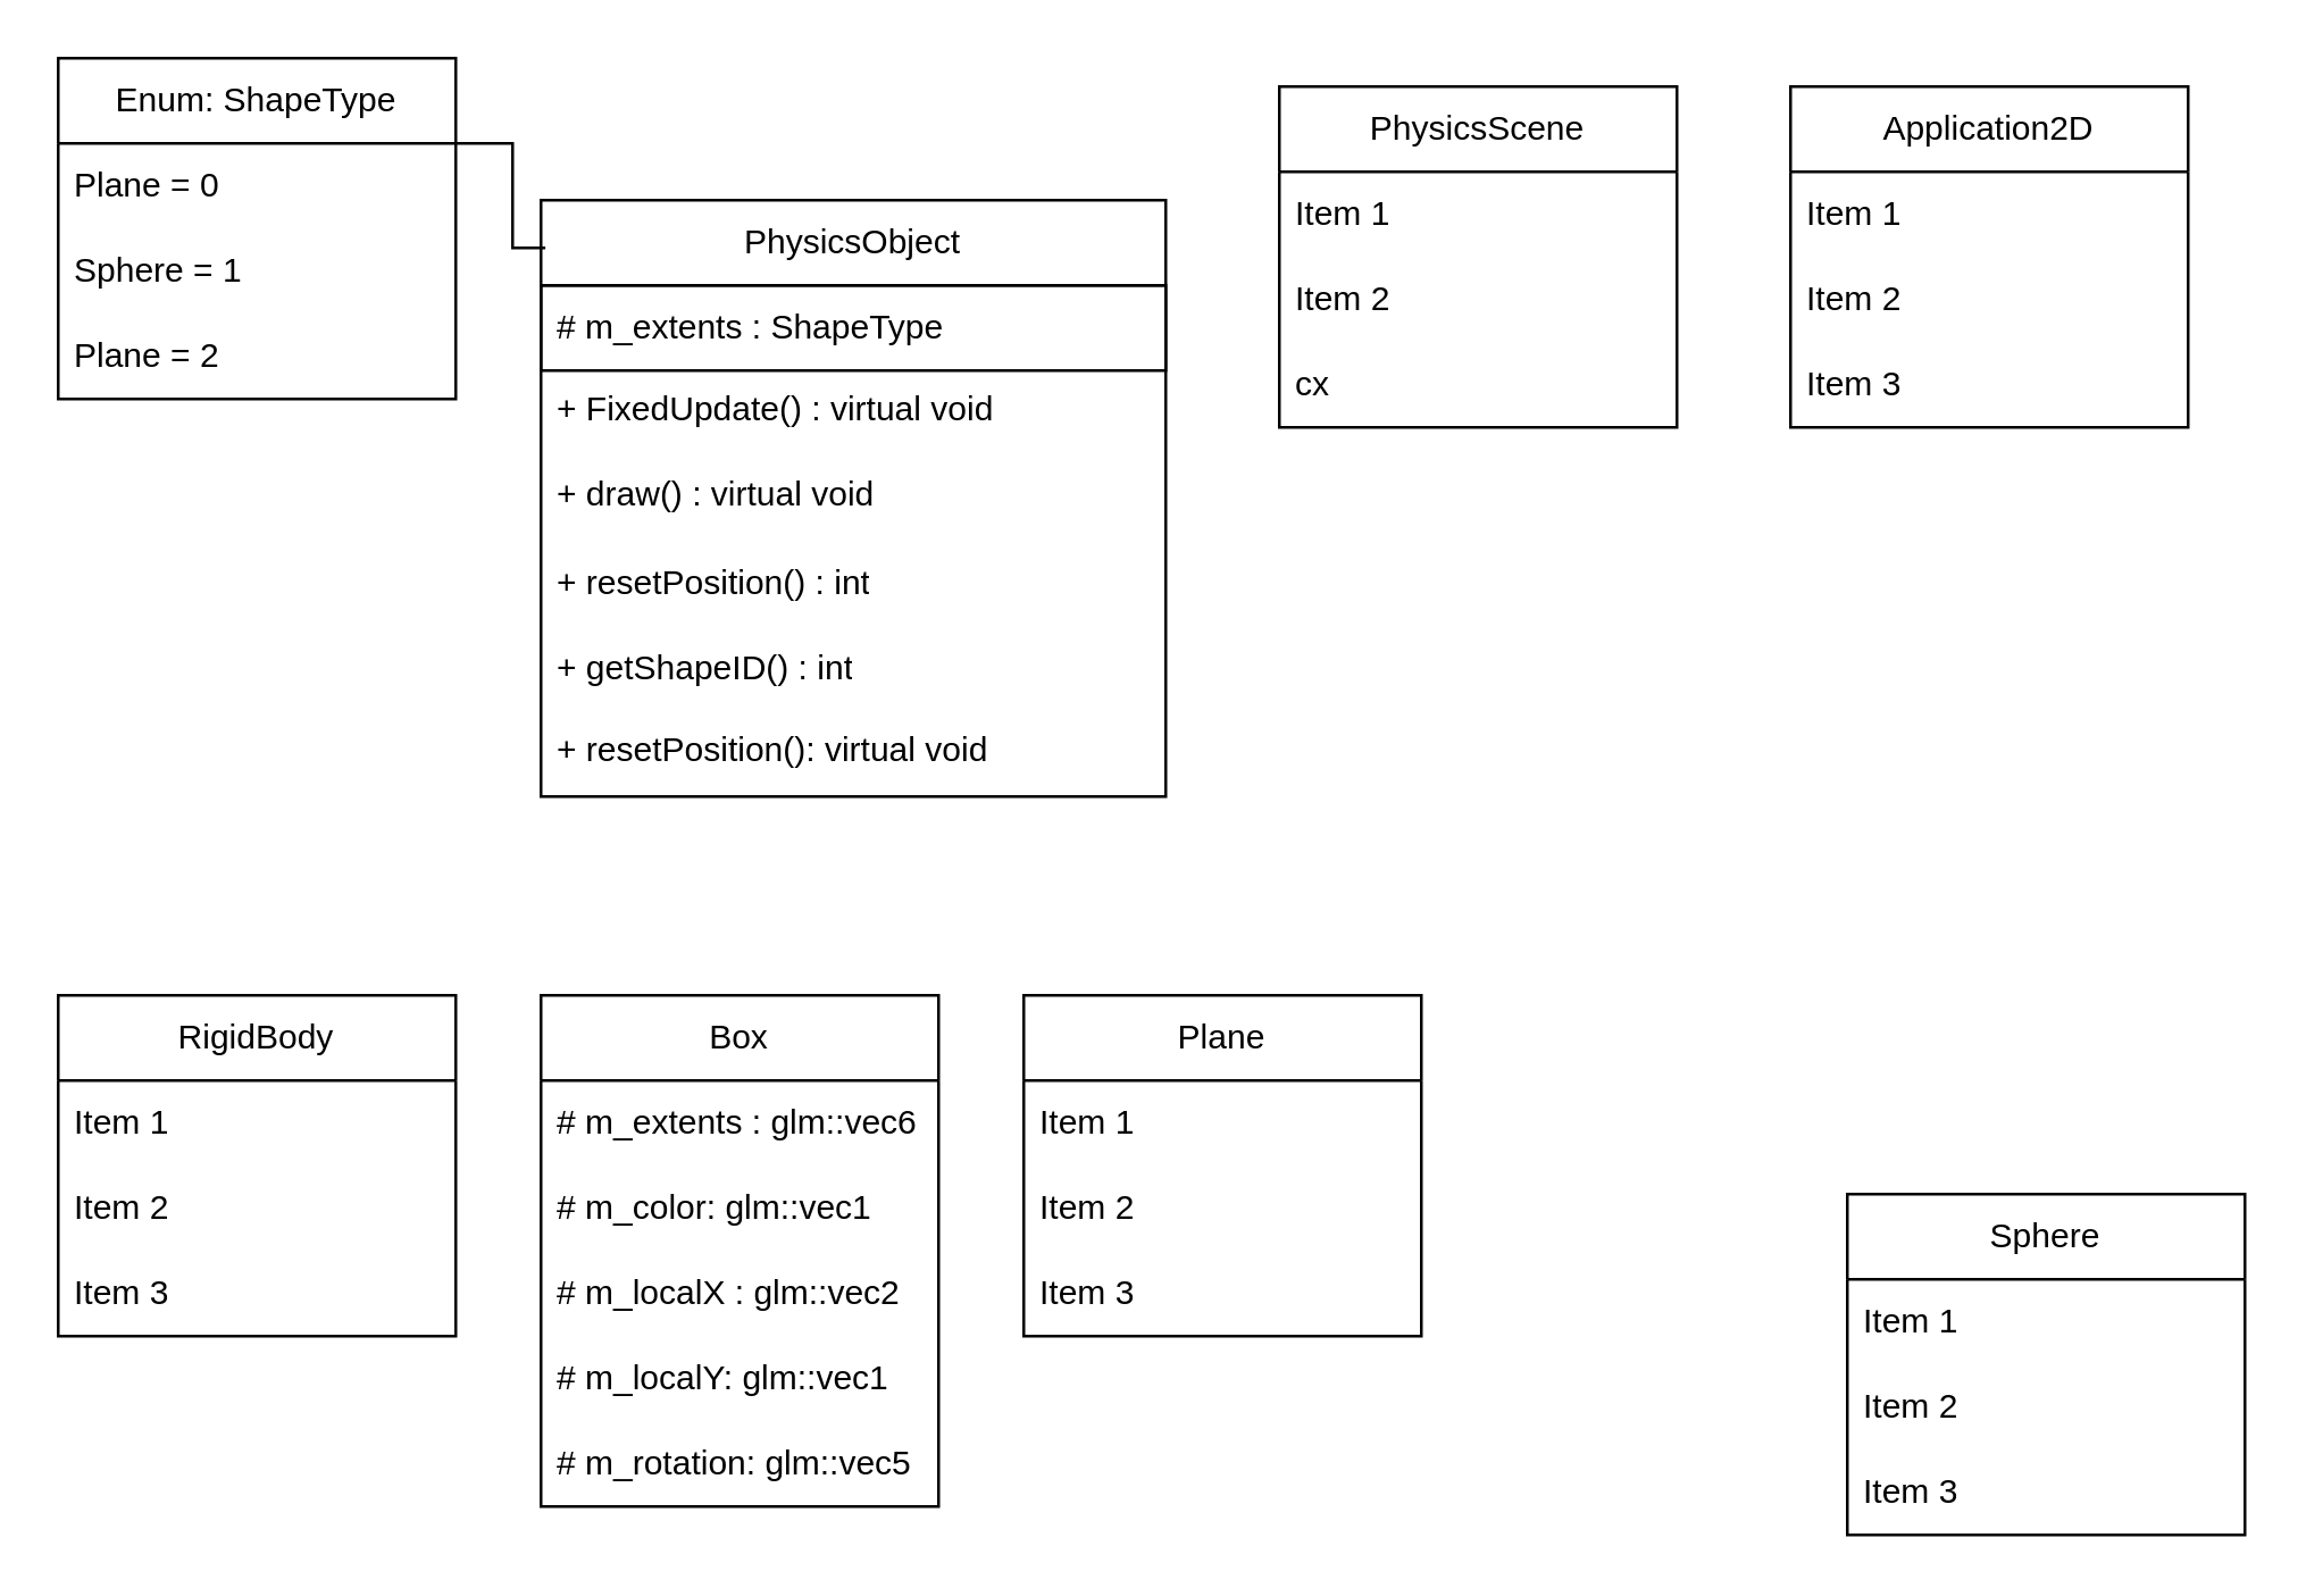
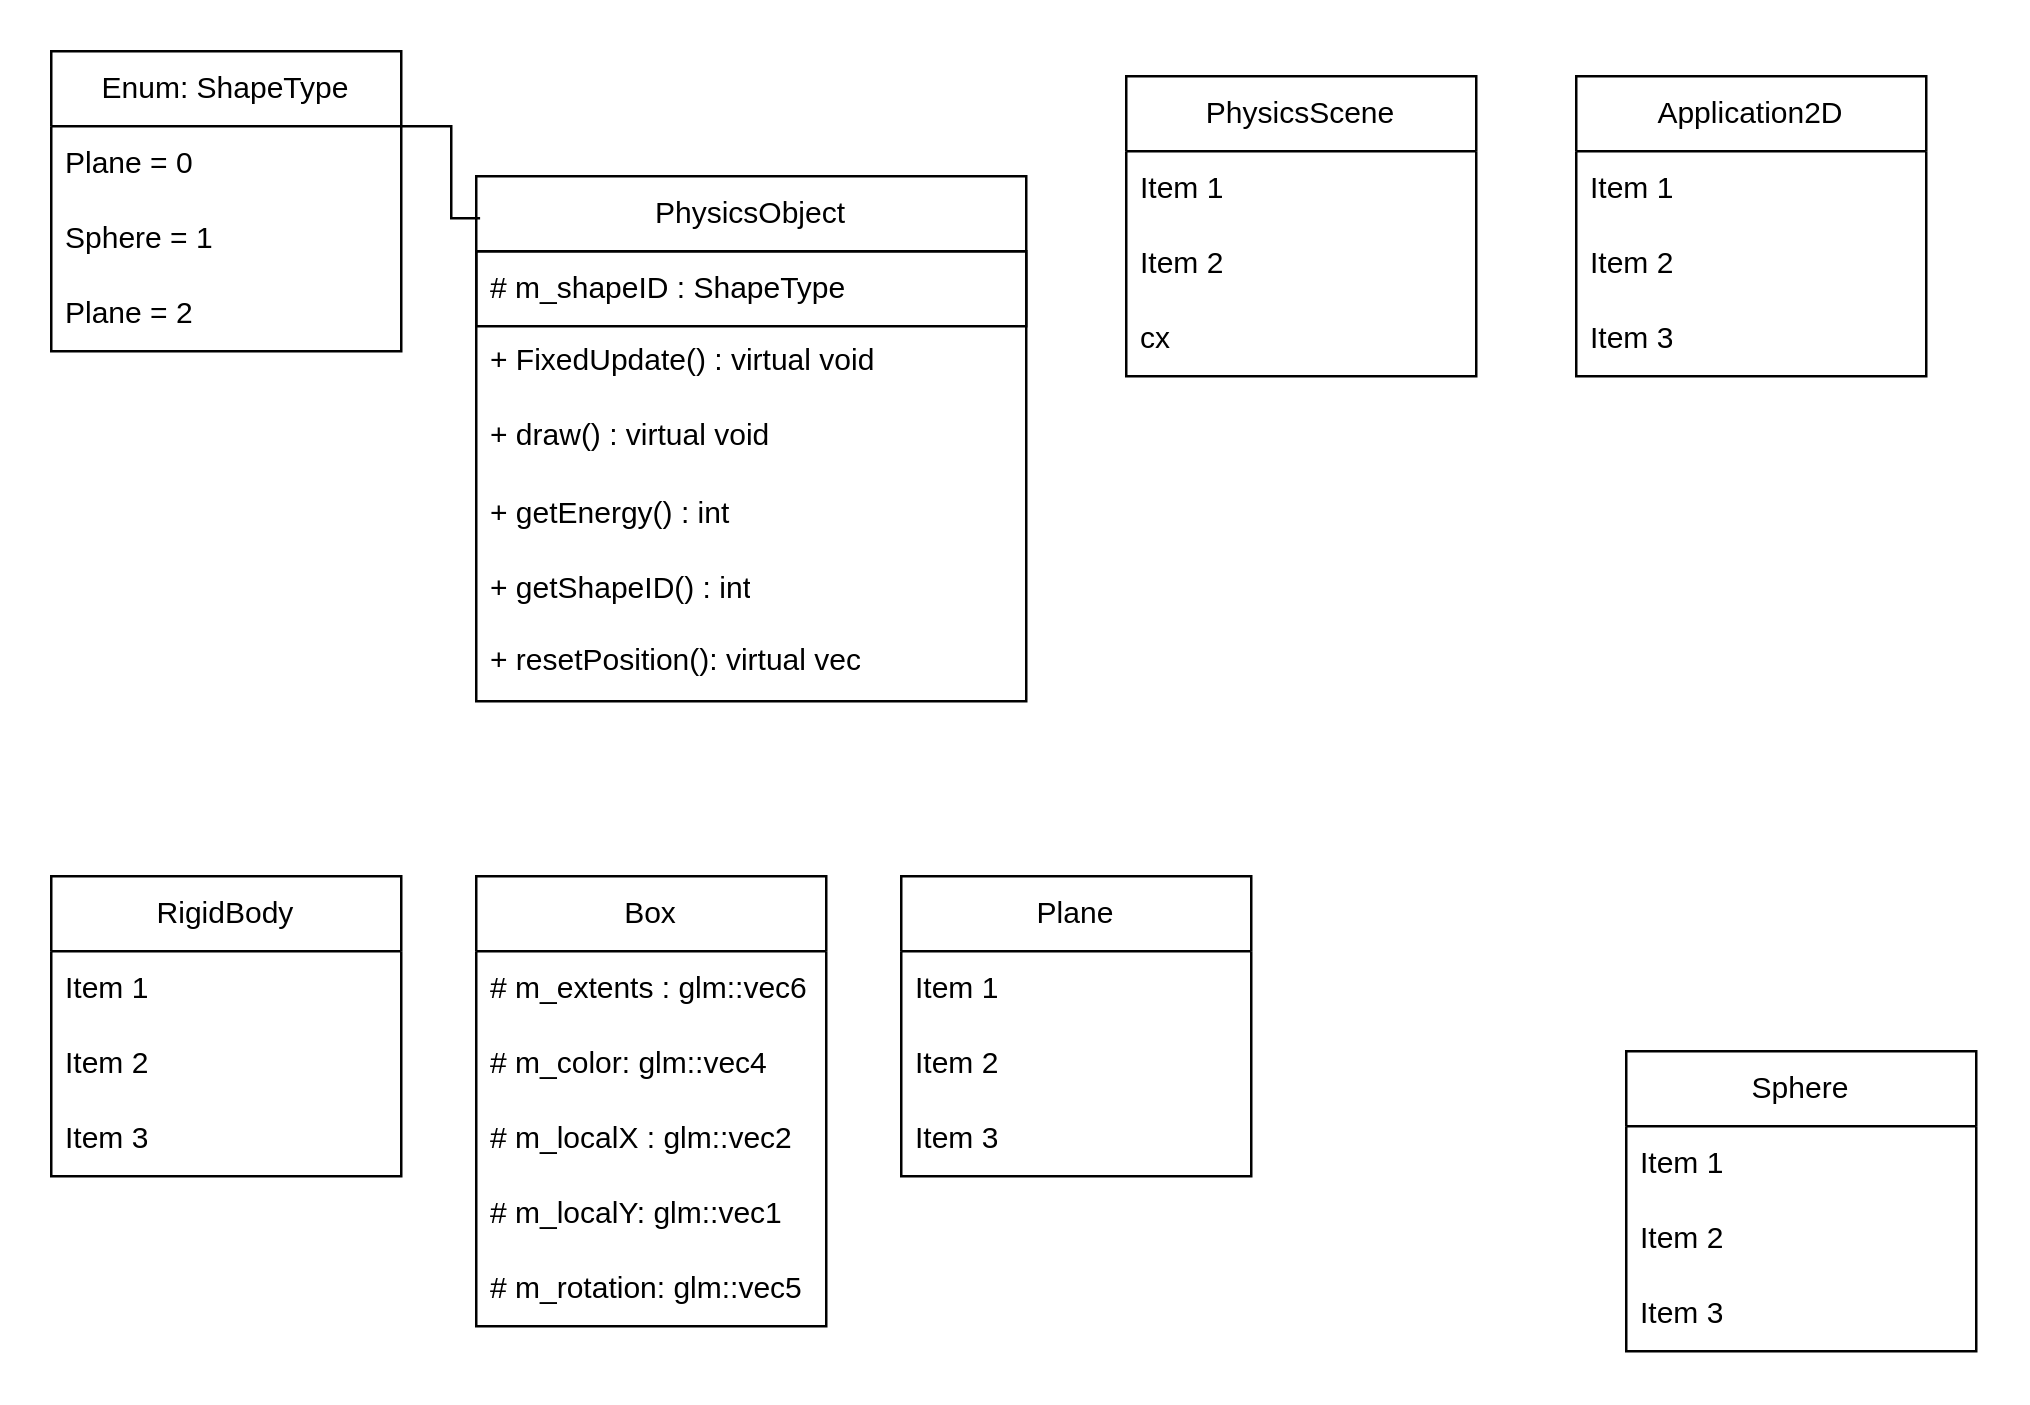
- <mxCell id="7" value="# m_extents : ShapeType" style="text;strokeColor=default;fillColor=none;align=left;verticalAlign=middle;spacingLeft=4;spacingRight=4;overflow=hidden;points=[[0,0.5],[1,0.5]];portConstraint=eastwest;rotatable=0;whiteSpace=wrap;html=1;rounded=0;shadow=0;glass=0;strokeWidth=1;labelBorderColor=none;" parent="6" vertex="1"><mxGeometry y="30" width="220" height="30" as="geometry" /></mxCell>
+ <mxCell id="7" value="# m_shapeID : ShapeType" style="text;strokeColor=default;fillColor=none;align=left;verticalAlign=middle;spacingLeft=4;spacingRight=4;overflow=hidden;points=[[0,0.5],[1,0.5]];portConstraint=eastwest;rotatable=0;whiteSpace=wrap;html=1;rounded=0;shadow=0;glass=0;strokeWidth=1;labelBorderColor=none;" parent="6" vertex="1"><mxGeometry y="30" width="220" height="30" as="geometry" /></mxCell>
- <mxCell id="10" value="+ resetPosition() : int" style="text;strokeColor=none;fillColor=none;align=left;verticalAlign=middle;spacingLeft=4;spacingRight=4;overflow=hidden;points=[[0,0.5],[1,0.5]];portConstraint=eastwest;rotatable=0;whiteSpace=wrap;html=1;" parent="6" vertex="1"><mxGeometry y="120" width="220" height="30" as="geometry" /></mxCell>
+ <mxCell id="10" value="+ getEnergy() : int" style="text;strokeColor=none;fillColor=none;align=left;verticalAlign=middle;spacingLeft=4;spacingRight=4;overflow=hidden;points=[[0,0.5],[1,0.5]];portConstraint=eastwest;rotatable=0;whiteSpace=wrap;html=1;" parent="6" vertex="1"><mxGeometry y="120" width="220" height="30" as="geometry" /></mxCell>
- <mxCell id="12" value="+ resetPosition(): virtual void" style="text;strokeColor=none;fillColor=none;align=left;verticalAlign=top;spacingLeft=4;spacingRight=4;overflow=hidden;points=[[0,0.5],[1,0.5]];portConstraint=eastwest;rotatable=0;whiteSpace=wrap;html=1;" parent="6" vertex="1"><mxGeometry y="180" width="220" height="30" as="geometry" /></mxCell>
+ <mxCell id="12" value="+ resetPosition(): virtual vec" style="text;strokeColor=none;fillColor=none;align=left;verticalAlign=top;spacingLeft=4;spacingRight=4;overflow=hidden;points=[[0,0.5],[1,0.5]];portConstraint=eastwest;rotatable=0;whiteSpace=wrap;html=1;" parent="6" vertex="1"><mxGeometry y="180" width="220" height="30" as="geometry" /></mxCell>
- <mxCell id="32" value="# m_color: glm::vec1" style="text;strokeColor=none;fillColor=none;align=left;verticalAlign=middle;spacingLeft=4;spacingRight=4;overflow=hidden;points=[[0,0.5],[1,0.5]];portConstraint=eastwest;rotatable=0;whiteSpace=wrap;html=1;" parent="30" vertex="1"><mxGeometry y="60" width="140" height="30" as="geometry" /></mxCell>
+ <mxCell id="32" value="# m_color: glm::vec4" style="text;strokeColor=none;fillColor=none;align=left;verticalAlign=middle;spacingLeft=4;spacingRight=4;overflow=hidden;points=[[0,0.5],[1,0.5]];portConstraint=eastwest;rotatable=0;whiteSpace=wrap;html=1;" parent="30" vertex="1"><mxGeometry y="60" width="140" height="30" as="geometry" /></mxCell>
